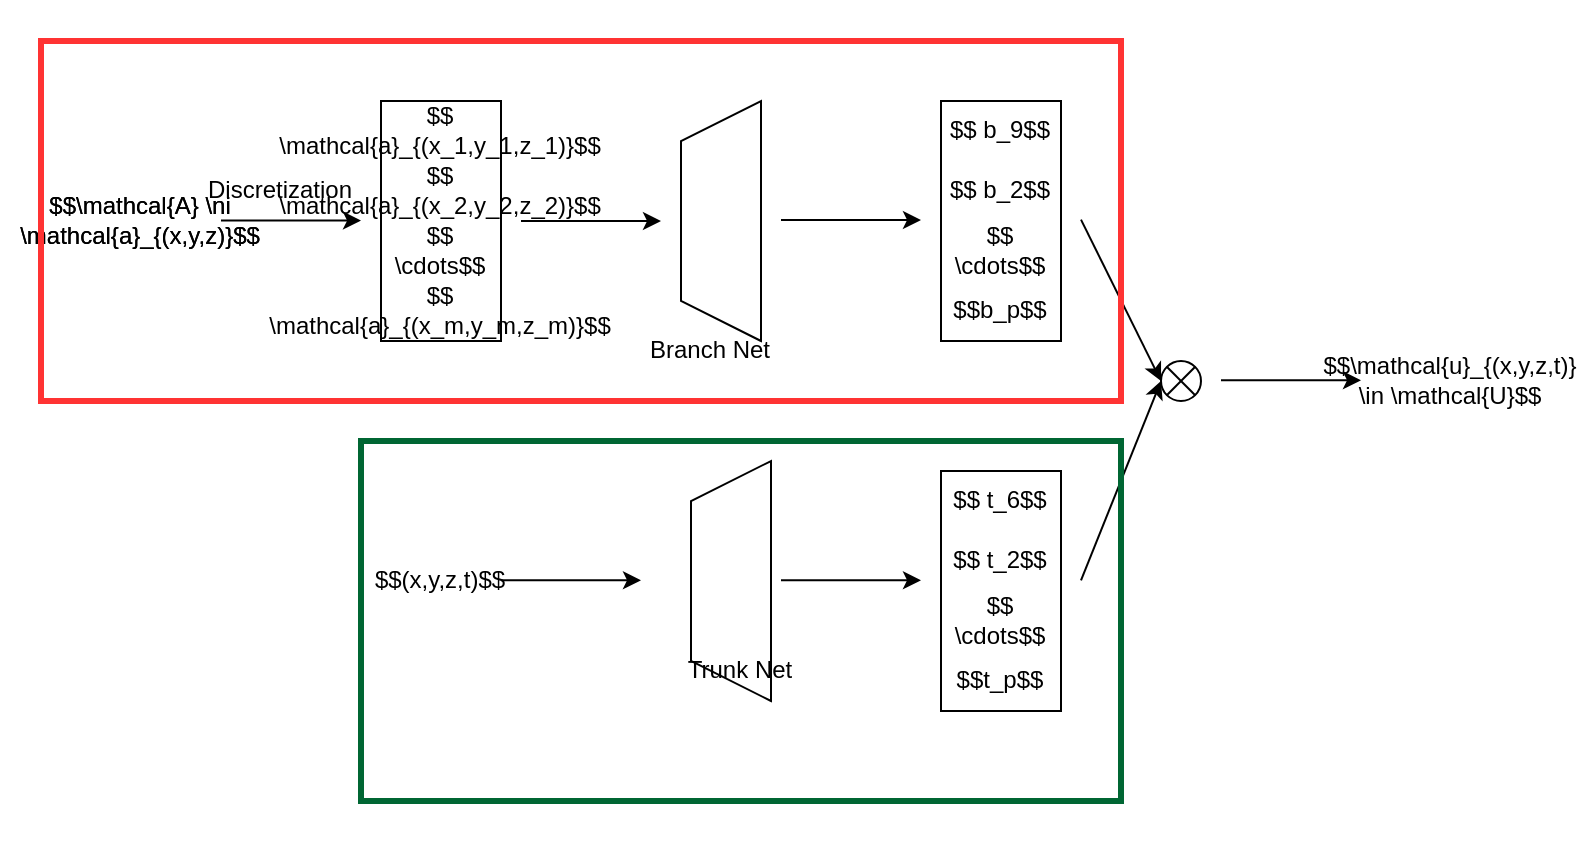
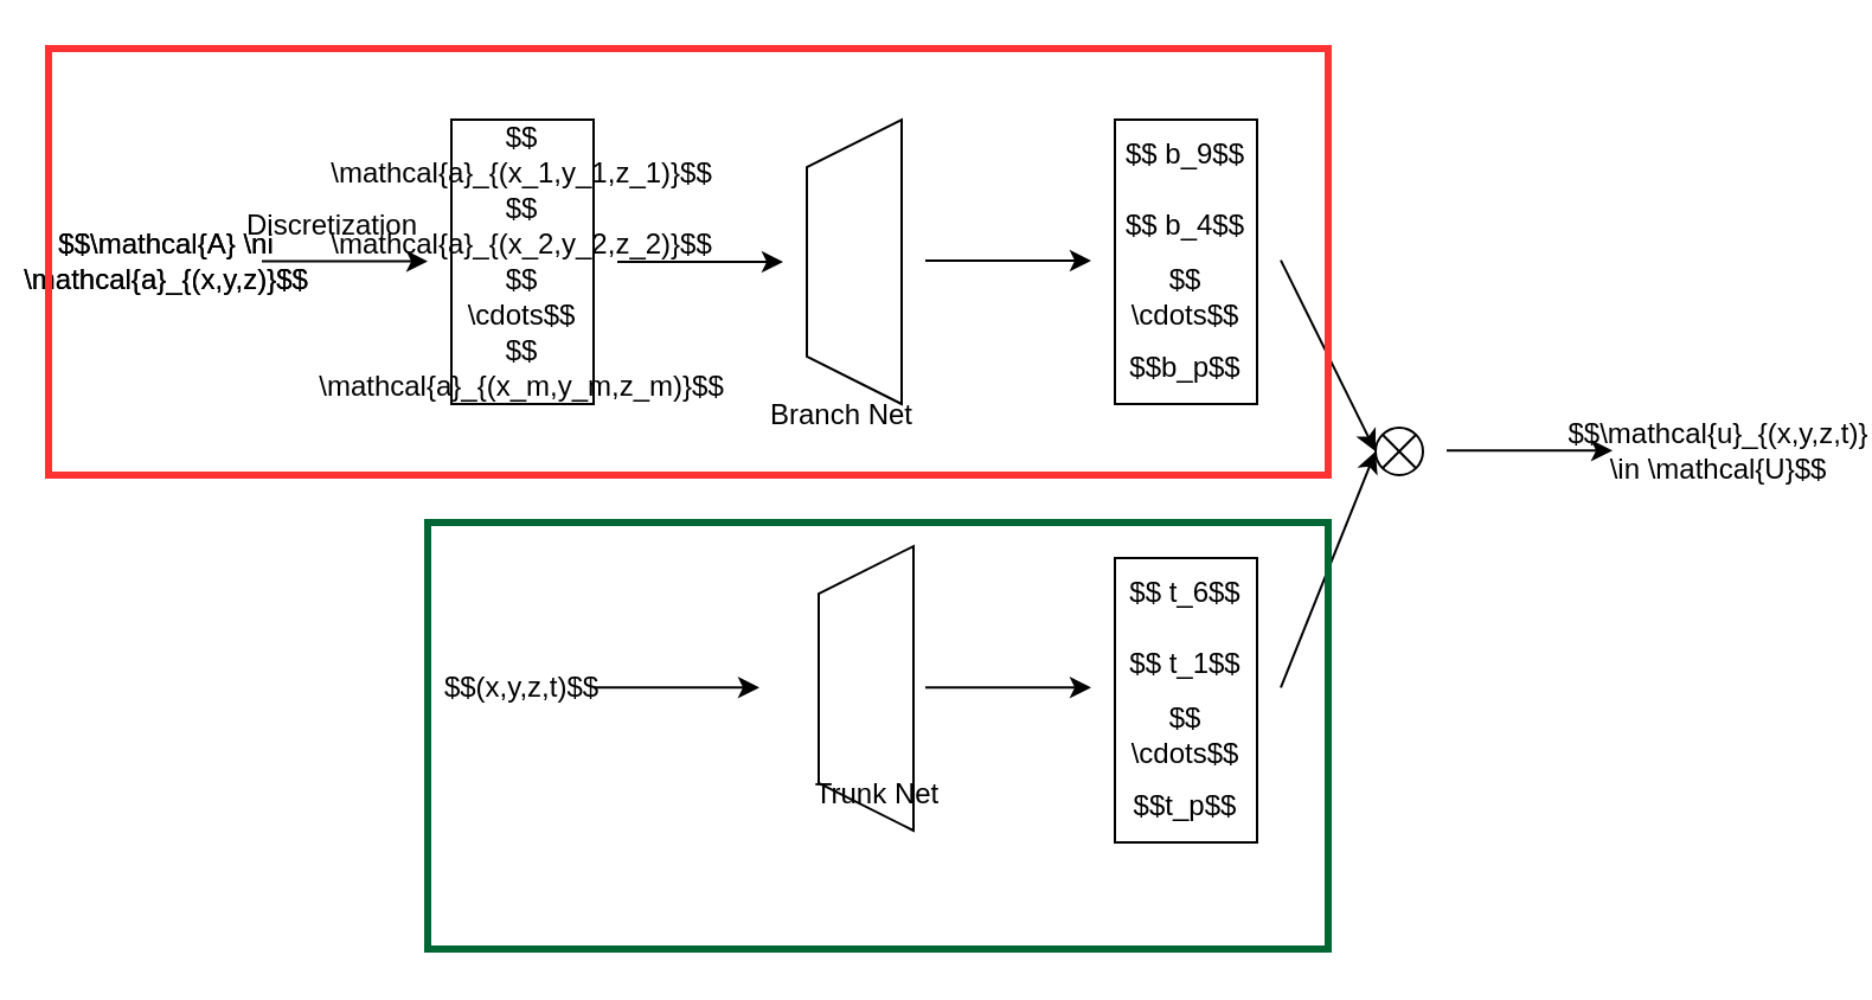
- <mxCell id="17" value="$$ b_2$$" style="text;html=1;strokeColor=none;fillColor=none;align=center;verticalAlign=middle;whiteSpace=wrap;rounded=0;" vertex="1" parent="1"><mxGeometry x="470" y="80" width="60" height="30" as="geometry" /></mxCell>
+ <mxCell id="17" value="$$ b_4$$" style="text;html=1;strokeColor=none;fillColor=none;align=center;verticalAlign=middle;whiteSpace=wrap;rounded=0;" vertex="1" parent="1"><mxGeometry x="470" y="80" width="60" height="30" as="geometry" /></mxCell>
- <mxCell id="27" value="$$ t_2$$" style="text;html=1;strokeColor=none;fillColor=none;align=center;verticalAlign=middle;whiteSpace=wrap;rounded=0;" vertex="1" parent="1"><mxGeometry x="470" y="265" width="60" height="30" as="geometry" /></mxCell>
+ <mxCell id="27" value="$$ t_1$$" style="text;html=1;strokeColor=none;fillColor=none;align=center;verticalAlign=middle;whiteSpace=wrap;rounded=0;" vertex="1" parent="1"><mxGeometry x="470" y="265" width="60" height="30" as="geometry" /></mxCell>
